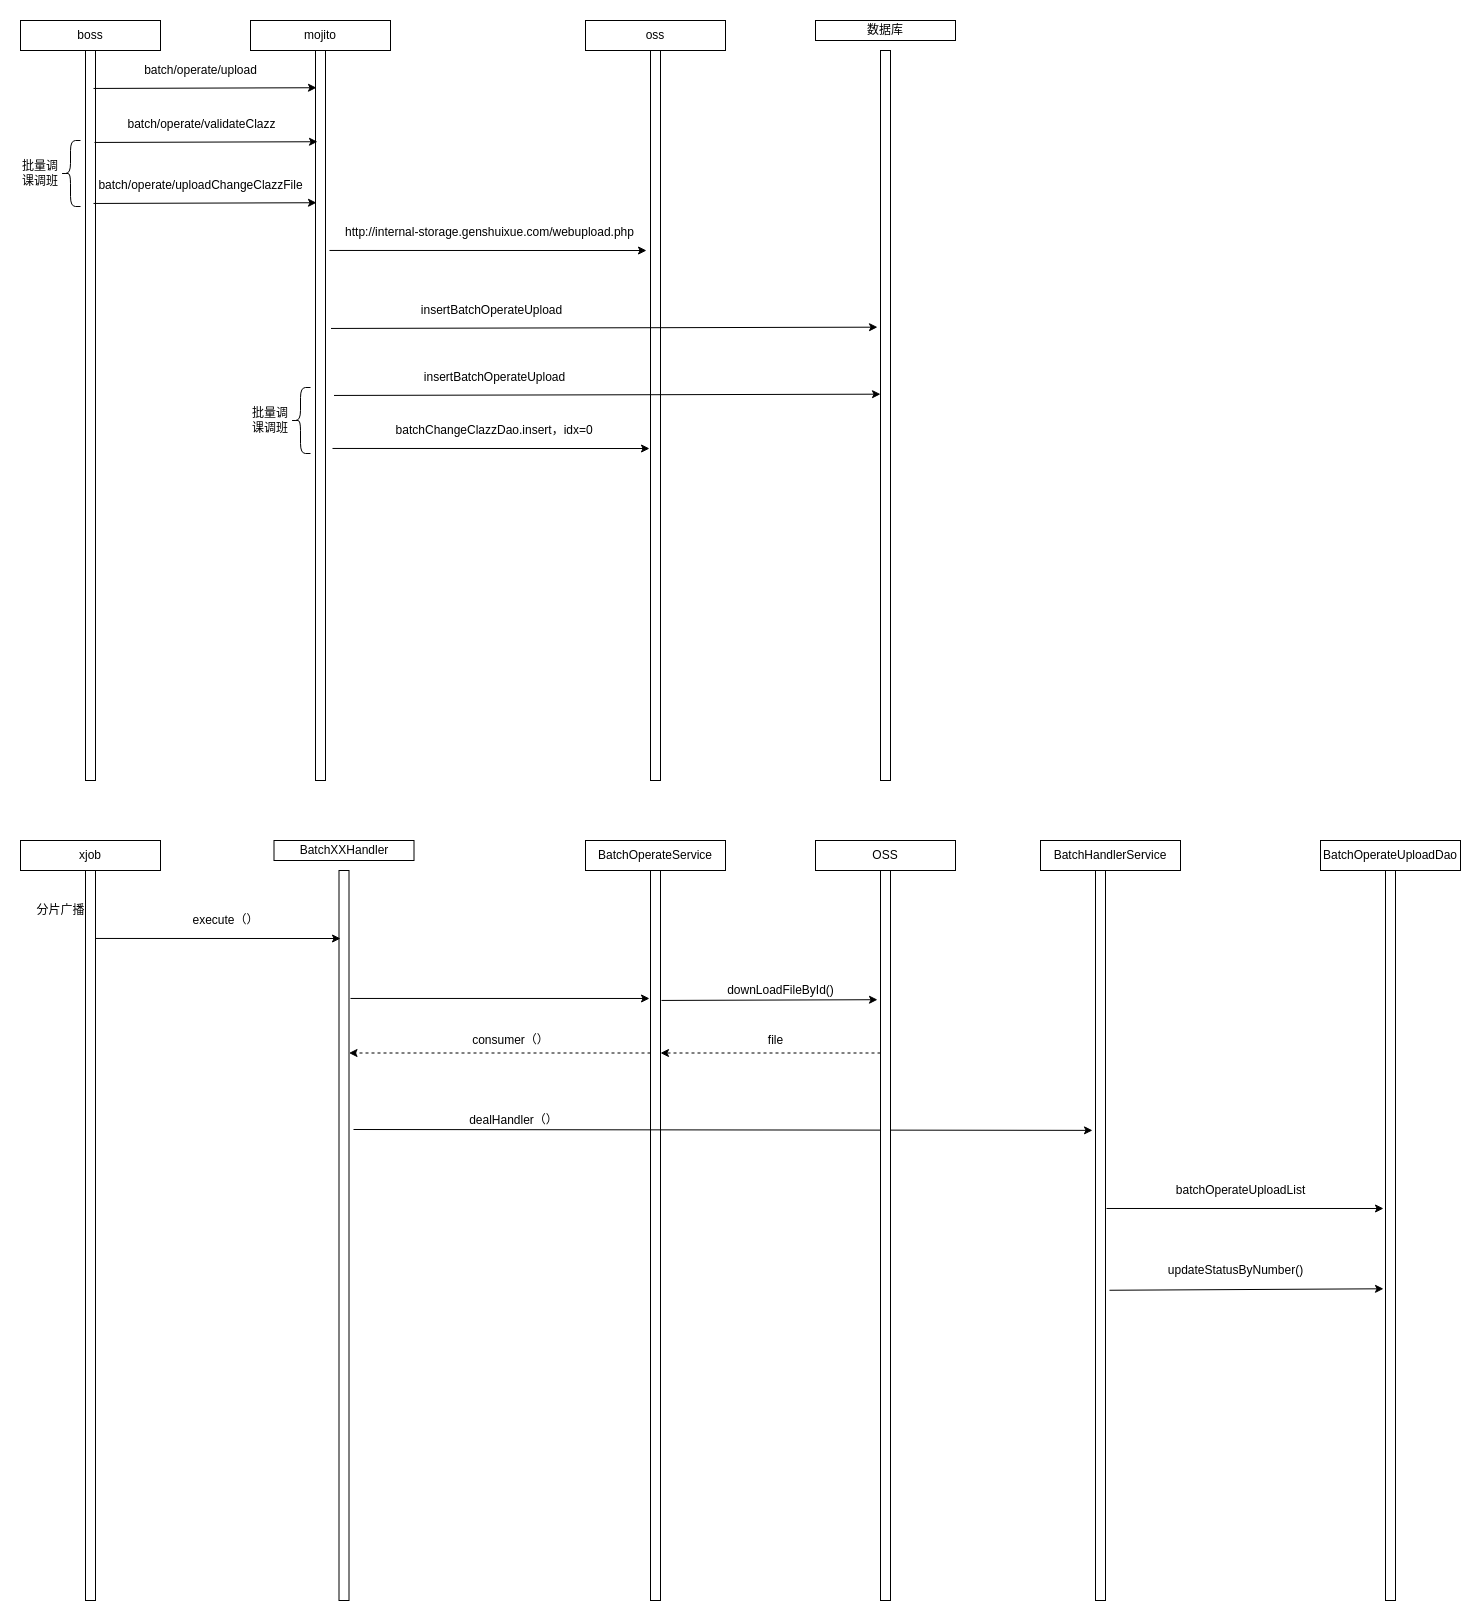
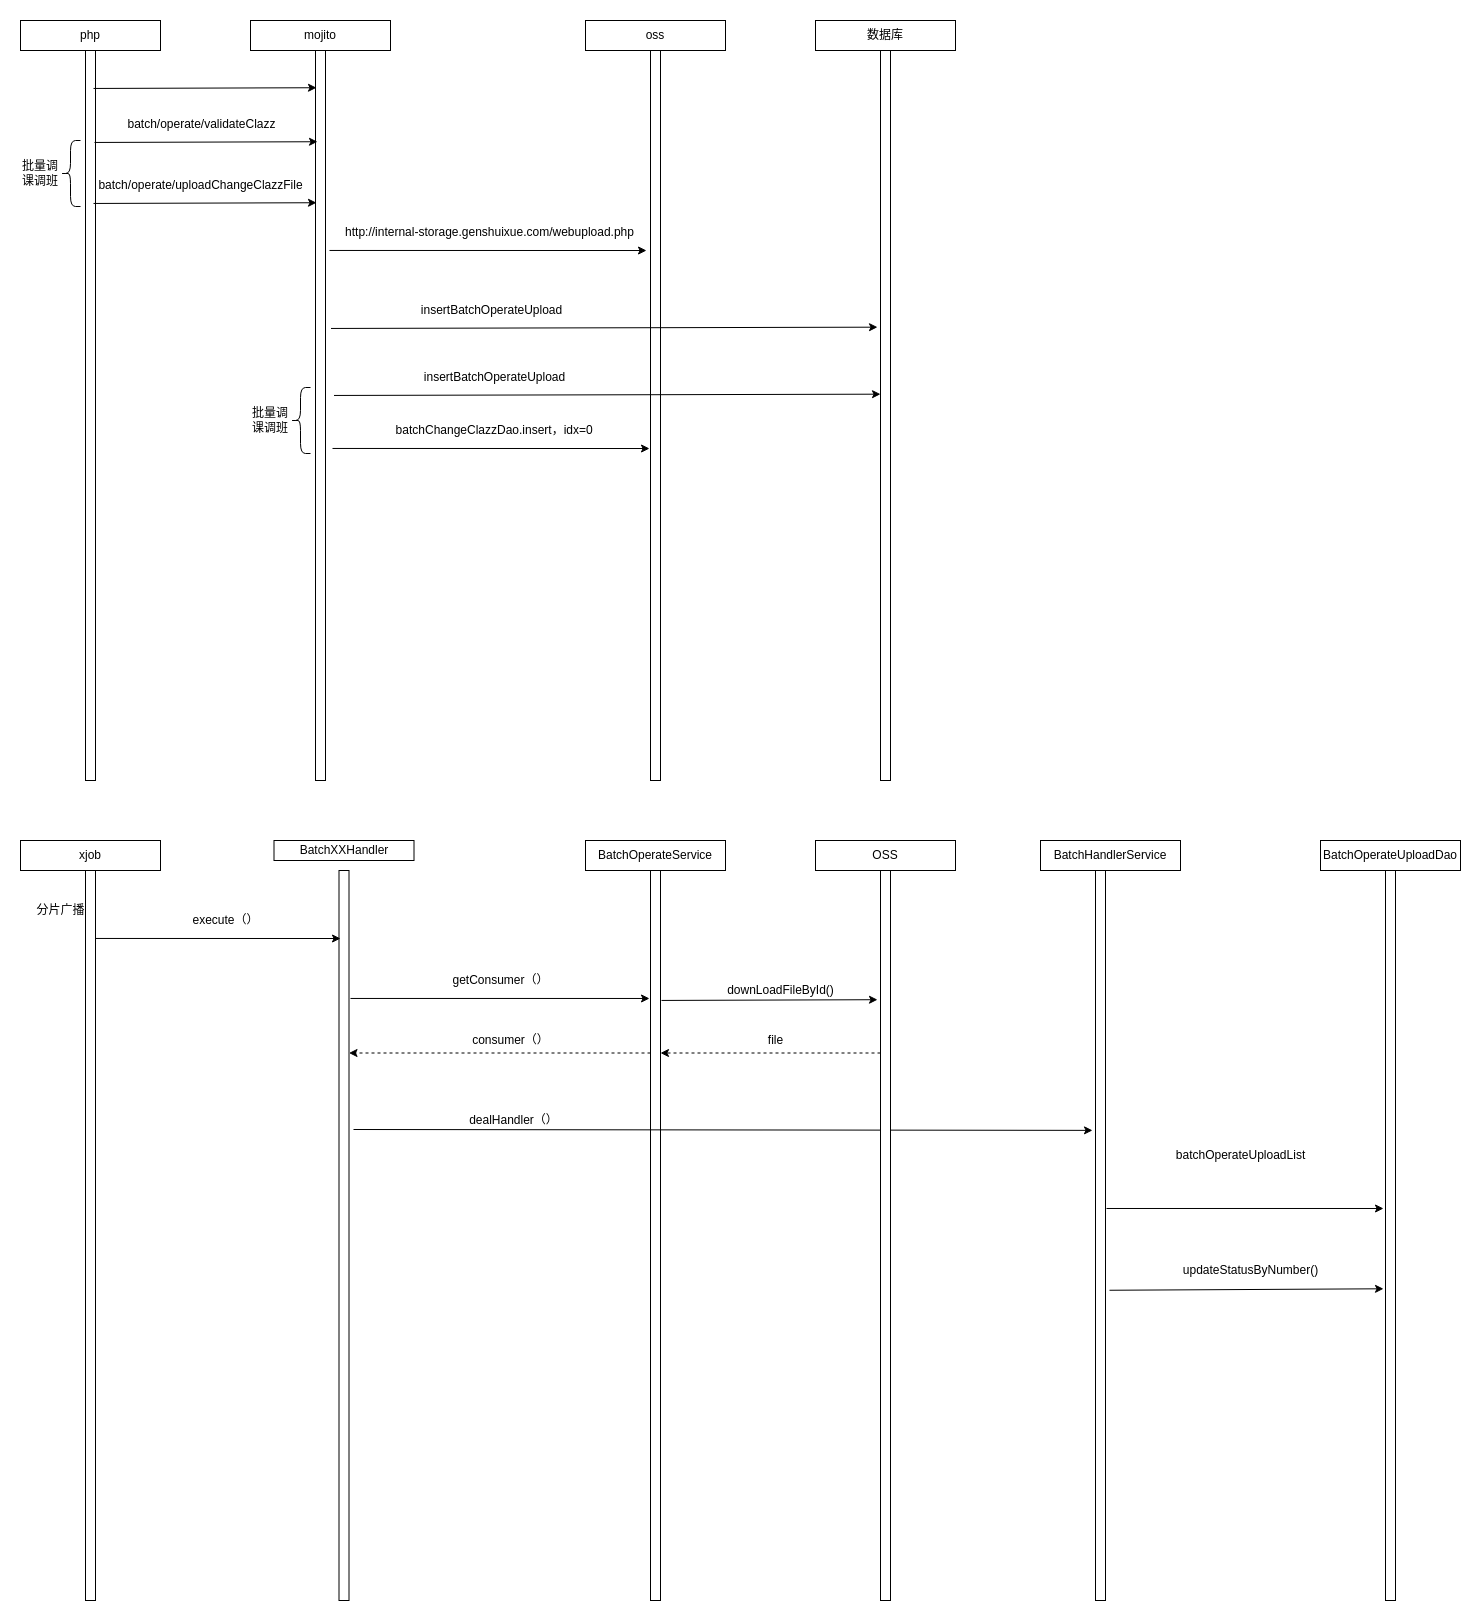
- <mxCell id="8" value="数据库" style="rounded=0;whiteSpace=wrap;html=1;" vertex="1" parent="1"><mxGeometry x="815" y="20" width="140" height="20" as="geometry" /></mxCell>
+ <mxCell id="8" value="数据库" style="rounded=0;whiteSpace=wrap;html=1;" vertex="1" parent="1"><mxGeometry x="815" y="20" width="140" height="30" as="geometry" /></mxCell>
- <mxCell id="2" value="boss" style="rounded=0;whiteSpace=wrap;html=1;" vertex="1" parent="1"><mxGeometry x="20" y="20" width="140" height="30" as="geometry" /></mxCell>
+ <mxCell id="2" value="php" style="rounded=0;whiteSpace=wrap;html=1;" vertex="1" parent="1"><mxGeometry x="20" y="20" width="140" height="30" as="geometry" /></mxCell>
- <mxCell id="13" value="batch/operate/upload" style="text;html=1;align=center;verticalAlign=middle;resizable=0;points=[];autosize=1;" vertex="1" parent="1"><mxGeometry x="135" y="60" width="130" height="20" as="geometry" /></mxCell>
+ <mxCell id="44" value="getConsumer（）" style="text;html=1;align=center;verticalAlign=middle;resizable=0;points=[];autosize=1;" vertex="1" parent="1"><mxGeometry x="445" y="970" width="110" height="20" as="geometry" /></mxCell>
- <mxCell id="48" value="batchOperateUploadList" style="text;html=1;align=center;verticalAlign=middle;resizable=0;points=[];autosize=1;" vertex="1" parent="1"><mxGeometry x="1170" y="1180" width="140" height="20" as="geometry" /></mxCell>
+ <mxCell id="48" value="batchOperateUploadList" style="text;html=1;align=center;verticalAlign=middle;resizable=0;points=[];autosize=1;" vertex="1" parent="1"><mxGeometry x="1170" y="1145" width="140" height="20" as="geometry" /></mxCell>
- <mxCell id="50" value="updateStatusByNumber()" style="text;html=1;align=center;verticalAlign=middle;resizable=0;points=[];autosize=1;" vertex="1" parent="1"><mxGeometry x="1160" y="1260" width="150" height="20" as="geometry" /></mxCell>
+ <mxCell id="50" value="updateStatusByNumber()" style="text;html=1;align=center;verticalAlign=middle;resizable=0;points=[];autosize=1;" vertex="1" parent="1"><mxGeometry x="1175" y="1260" width="150" height="20" as="geometry" /></mxCell>
